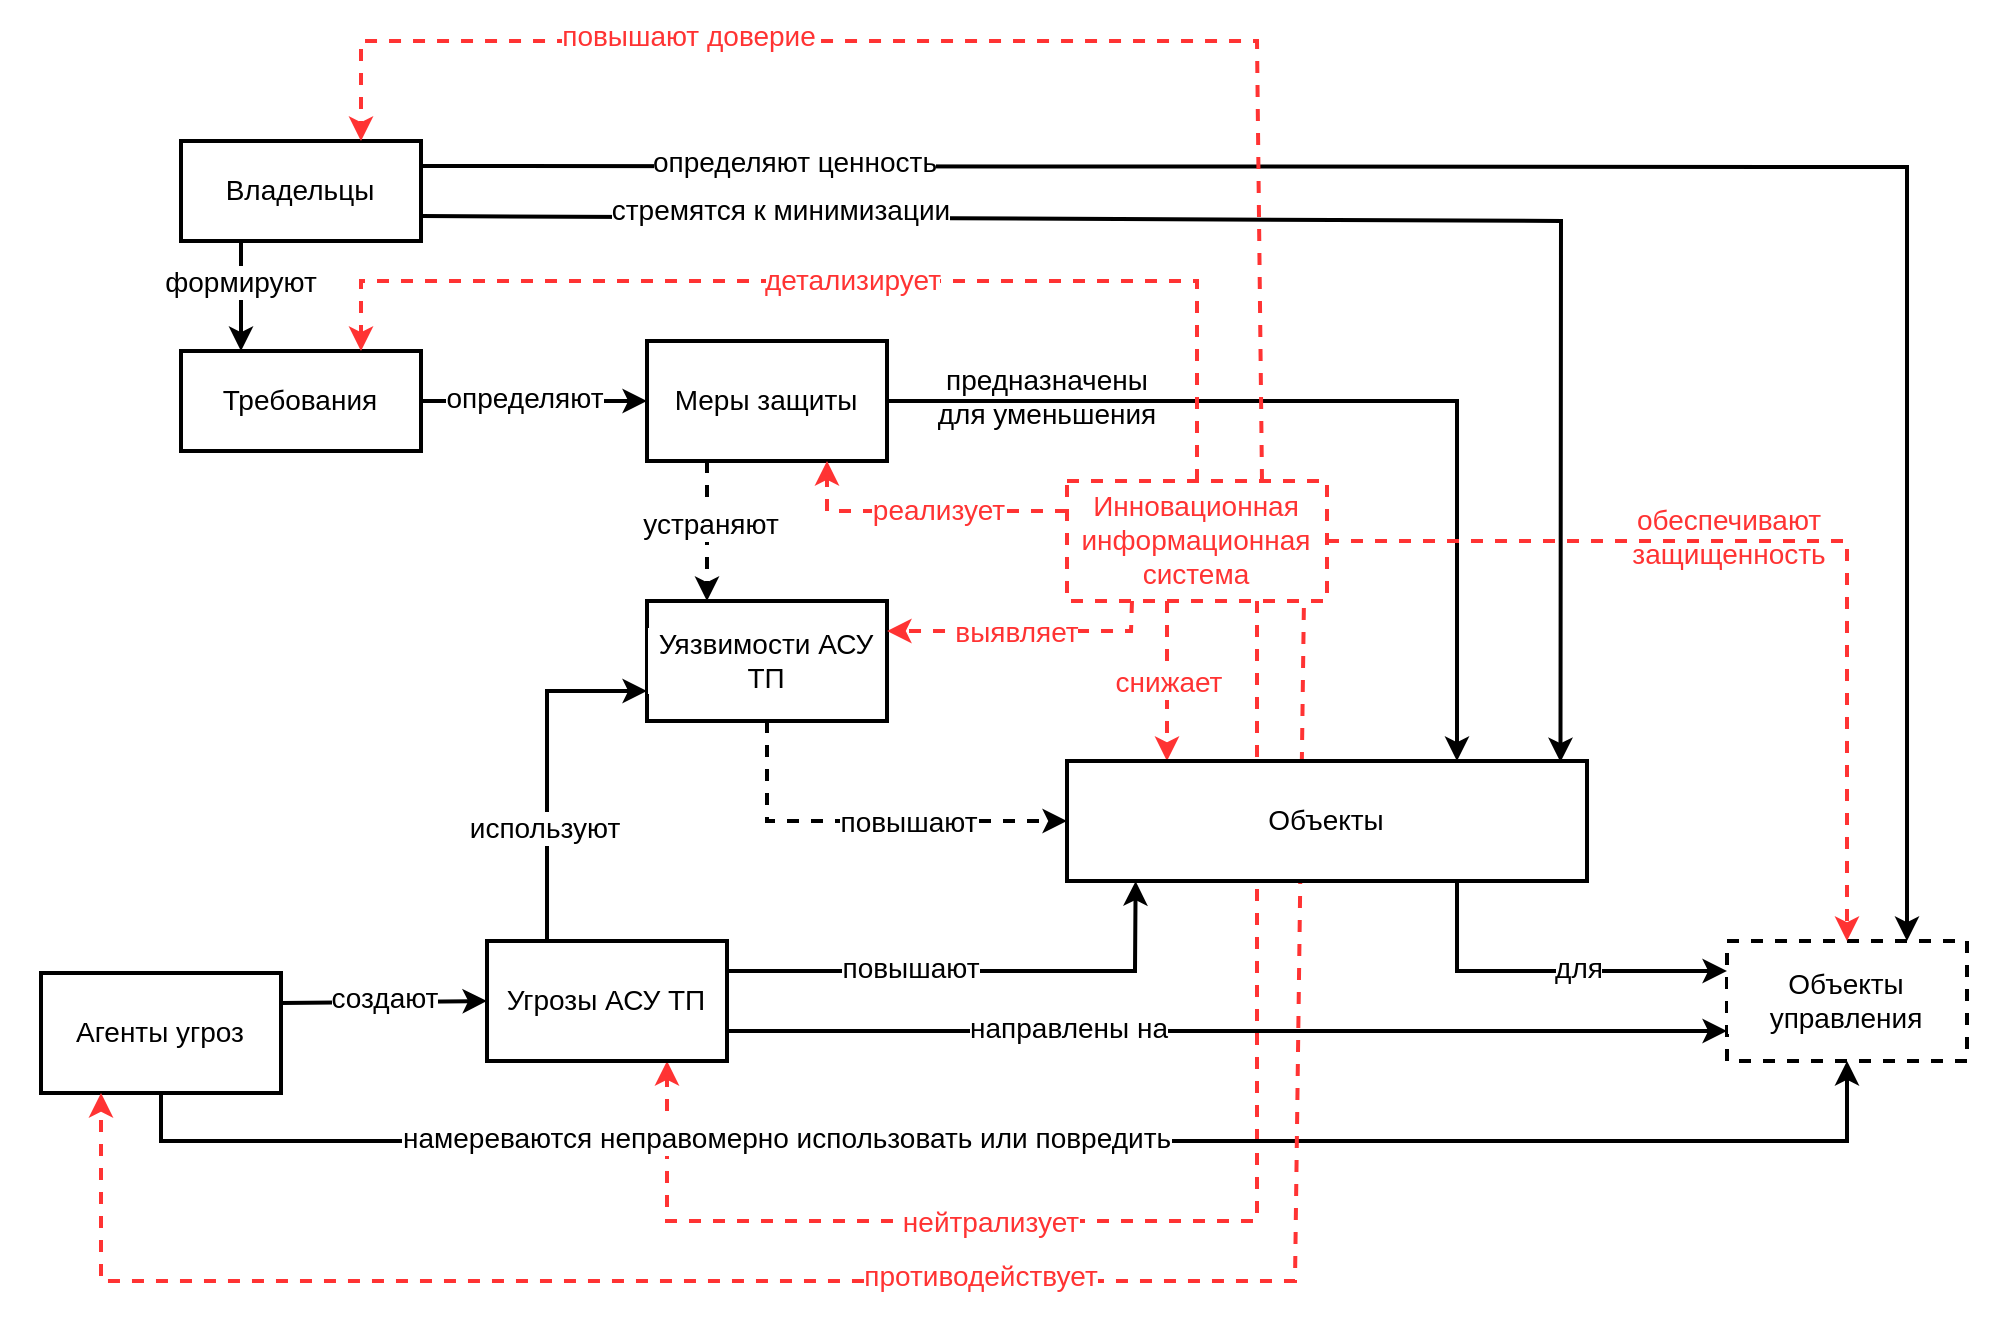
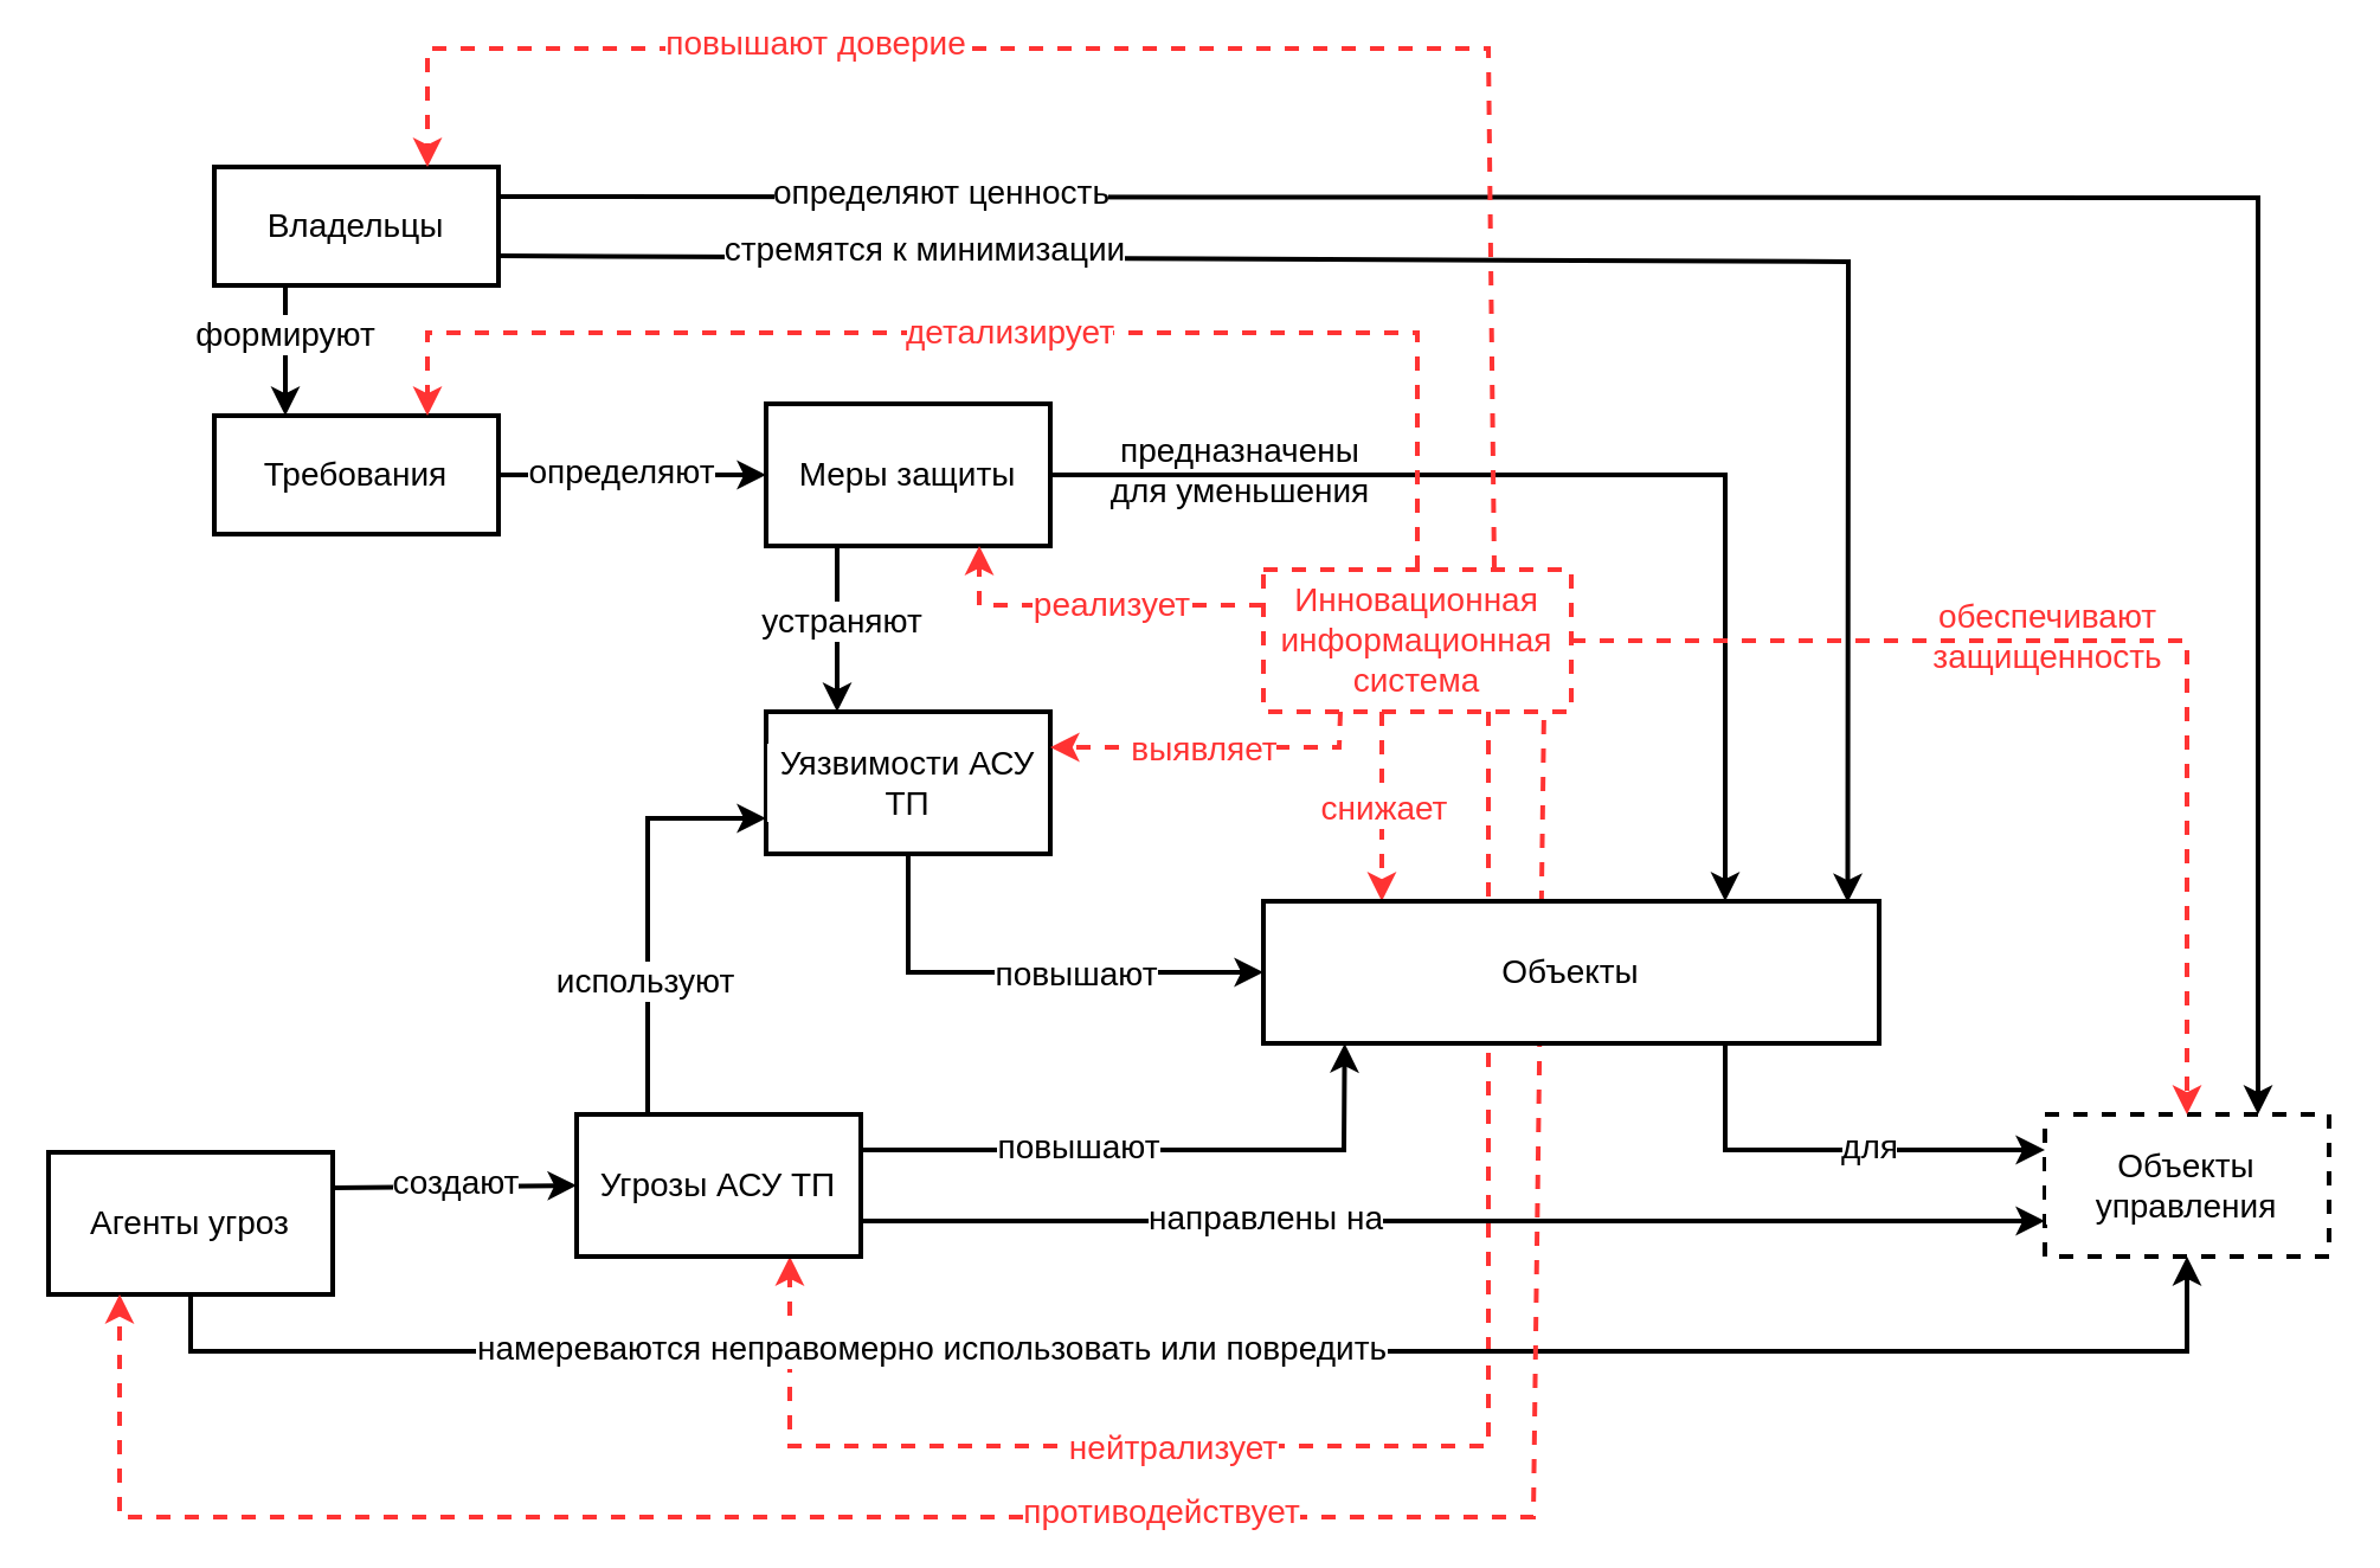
- <mxCell id="12" value="" style="endArrow=classic;html=1;rounded=0;strokeWidth=2;fontSize=14;entryX=0.25;entryY=0;entryDx=0;entryDy=0;exitX=0.25;exitY=1;exitDx=0;exitDy=0;dashed=1;" parent="1" source="8" target="11" edge="1"><mxGeometry width="50" height="50" relative="1" as="geometry"><mxPoint x="-37" y="130" as="sourcePoint" /><mxPoint x="13" y="80" as="targetPoint" /></mxGeometry></mxCell>
+ <mxCell id="12" value="" style="endArrow=classic;html=1;rounded=0;strokeWidth=2;fontSize=14;entryX=0.25;entryY=0;entryDx=0;entryDy=0;exitX=0.25;exitY=1;exitDx=0;exitDy=0;" parent="1" source="8" target="11" edge="1"><mxGeometry width="50" height="50" relative="1" as="geometry"><mxPoint x="-37" y="130" as="sourcePoint" /><mxPoint x="13" y="80" as="targetPoint" /></mxGeometry></mxCell>
- <mxCell id="14" value="" style="endArrow=classic;html=1;rounded=0;strokeWidth=2;fontSize=14;exitX=0.5;exitY=1;exitDx=0;exitDy=0;entryX=0;entryY=0.5;entryDx=0;entryDy=0;dashed=1;" parent="1" source="11" target="52" edge="1"><mxGeometry width="50" height="50" relative="1" as="geometry"><mxPoint x="83" y="210" as="sourcePoint" /><mxPoint x="133" y="160" as="targetPoint" /><Array as="points"><mxPoint x="383" y="410" /></Array></mxGeometry></mxCell>
+ <mxCell id="14" value="" style="endArrow=classic;html=1;rounded=0;strokeWidth=2;fontSize=14;exitX=0.5;exitY=1;exitDx=0;exitDy=0;entryX=0;entryY=0.5;entryDx=0;entryDy=0;" parent="1" source="11" target="52" edge="1"><mxGeometry width="50" height="50" relative="1" as="geometry"><mxPoint x="83" y="210" as="sourcePoint" /><mxPoint x="133" y="160" as="targetPoint" /><Array as="points"><mxPoint x="383" y="410" /></Array></mxGeometry></mxCell>
